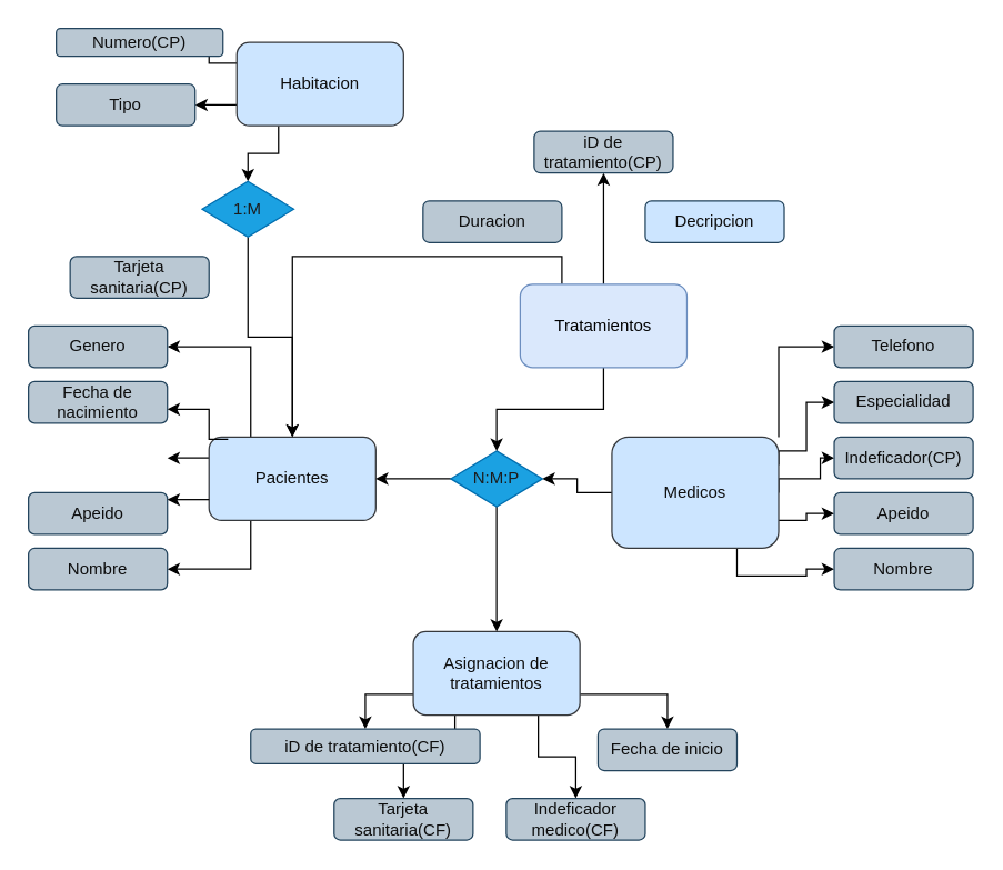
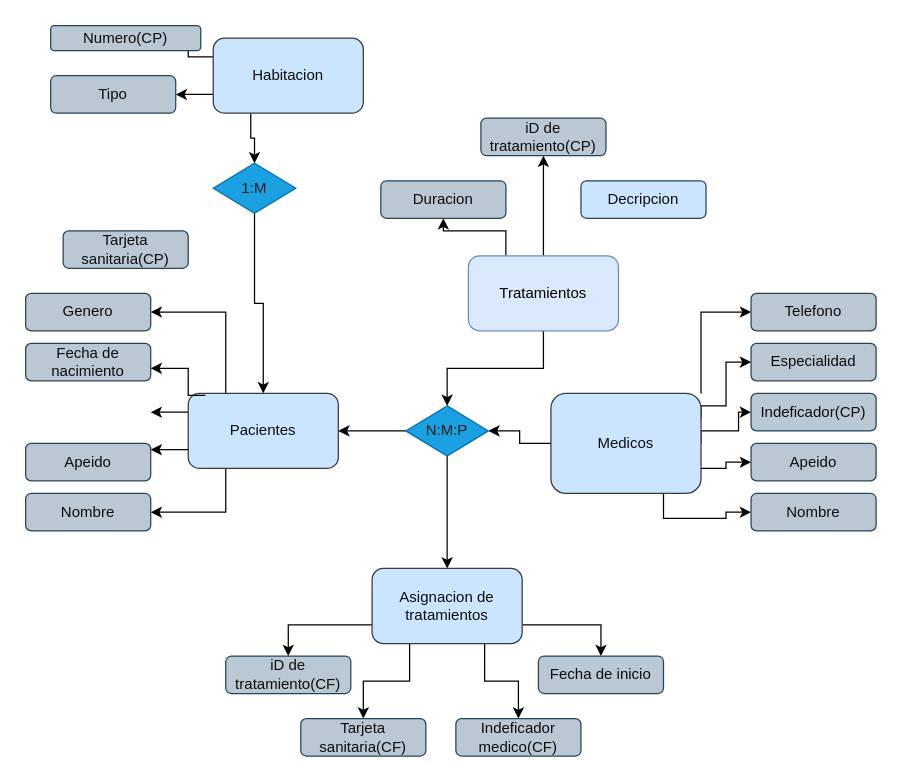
- <mxCell id="40" value="&lt;font color=&quot;#1c1c1c&quot;&gt;1:M&lt;/font&gt;" style="rhombus;whiteSpace=wrap;html=1;fillColor=#1ba1e2;strokeColor=#006EAF;fontColor=#ffffff;" parent="1" vertex="1"><mxGeometry x="145" y="130" width="66" height="40" as="geometry" /></mxCell>
+ <mxCell id="40" value="&lt;font color=&quot;#1c1c1c&quot;&gt;1:M&lt;/font&gt;" style="rhombus;whiteSpace=wrap;html=1;fillColor=#1ba1e2;strokeColor=#006EAF;fontColor=#ffffff;" parent="1" vertex="1"><mxGeometry x="170" y="130" width="66" height="40" as="geometry" /></mxCell>
- <mxCell id="47" style="edgeStyle=orthogonalEdgeStyle;rounded=0;orthogonalLoop=1;jettySize=auto;html=1;exitX=0.25;exitY=0;exitDx=0;exitDy=0;" parent="1" source="49" target="6" edge="1"><mxGeometry relative="1" as="geometry" /></mxCell>
+ <mxCell id="47" style="edgeStyle=orthogonalEdgeStyle;rounded=0;orthogonalLoop=1;jettySize=auto;html=1;exitX=0.25;exitY=0;exitDx=0;exitDy=0;entryX=0.5;entryY=1;entryDx=0;entryDy=0;" parent="1" source="49" target="50" edge="1"><mxGeometry relative="1" as="geometry" /></mxCell>
- <mxCell id="52" value="&lt;font color=&quot;#0d0d0d&quot;&gt;iD de tratamiento(CF)&lt;/font&gt;" style="rounded=1;whiteSpace=wrap;html=1;fillColor=#bac8d3;strokeColor=#23445d;" parent="1" vertex="1"><mxGeometry x="180" y="524" width="165" height="25" as="geometry" /></mxCell>
+ <mxCell id="52" value="&lt;font color=&quot;#0d0d0d&quot;&gt;iD de tratamiento(CF)&lt;/font&gt;" style="rounded=1;whiteSpace=wrap;html=1;fillColor=#bac8d3;strokeColor=#23445d;" parent="1" vertex="1"><mxGeometry x="180" y="524" width="100" height="30" as="geometry" /></mxCell>
